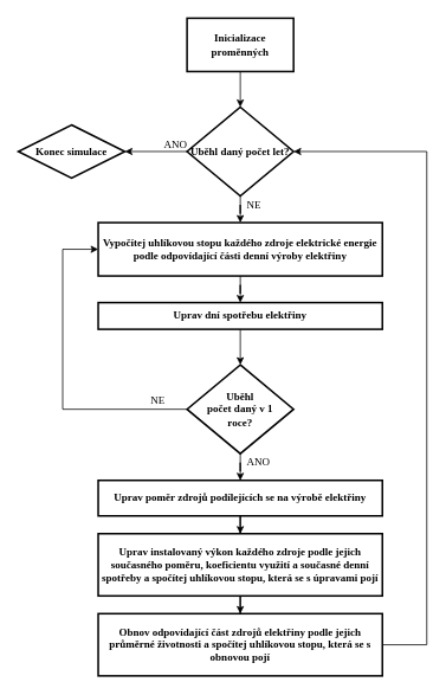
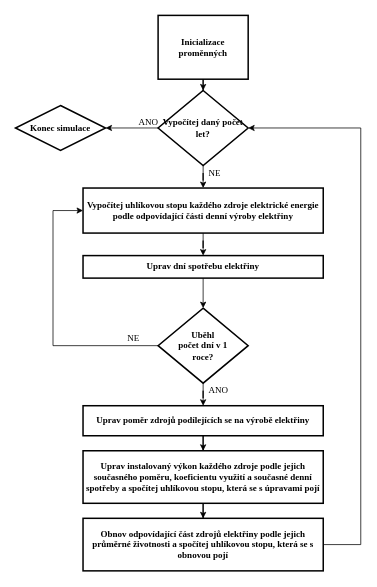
- <mxCell id="3" value="&lt;font face=&quot;Verdana&quot;&gt;Inicializace proměnných&lt;/font&gt;" style="html=1;whiteSpace=wrap;comic=0;strokeWidth=2;fontFamily=Comic Sans MS;fontStyle=1;" vertex="1" parent="1"><mxGeometry x="210" y="20" width="120" height="60" as="geometry" /></mxCell>
+ <mxCell id="3" value="&lt;font face=&quot;Verdana&quot;&gt;Inicializace proměnných&lt;/font&gt;" style="html=1;whiteSpace=wrap;comic=0;strokeWidth=2;fontFamily=Comic Sans MS;fontStyle=1;" vertex="1" parent="1"><mxGeometry x="210" y="20" width="120" height="85" as="geometry" /></mxCell>
- <mxCell id="6" value="Uběhl daný počet let?" style="rhombus;html=1;align=center;whiteSpace=wrap;comic=0;strokeWidth=2;fontFamily=Verdana;fontStyle=1;" vertex="1" parent="1"><mxGeometry x="210" y="120" width="120" height="100" as="geometry" /></mxCell>
+ <mxCell id="6" value="Vypočítej daný počet let?" style="rhombus;html=1;align=center;whiteSpace=wrap;comic=0;strokeWidth=2;fontFamily=Verdana;fontStyle=1;" vertex="1" parent="1"><mxGeometry x="210" y="120" width="120" height="100" as="geometry" /></mxCell>
- <mxCell id="16" value="Uběhl&lt;br&gt;počet daný v 1 &lt;br&gt;roce?" style="rhombus;html=1;align=center;whiteSpace=wrap;comic=0;strokeWidth=2;fontFamily=Verdana;fontStyle=1;" vertex="1" parent="1"><mxGeometry x="210" y="410" width="120" height="100" as="geometry" /></mxCell>
+ <mxCell id="16" value="Uběhl&lt;br&gt;počet dní v 1 &lt;br&gt;roce?" style="rhombus;html=1;align=center;whiteSpace=wrap;comic=0;strokeWidth=2;fontFamily=Verdana;fontStyle=1;" vertex="1" parent="1"><mxGeometry x="210" y="410" width="120" height="100" as="geometry" /></mxCell>
